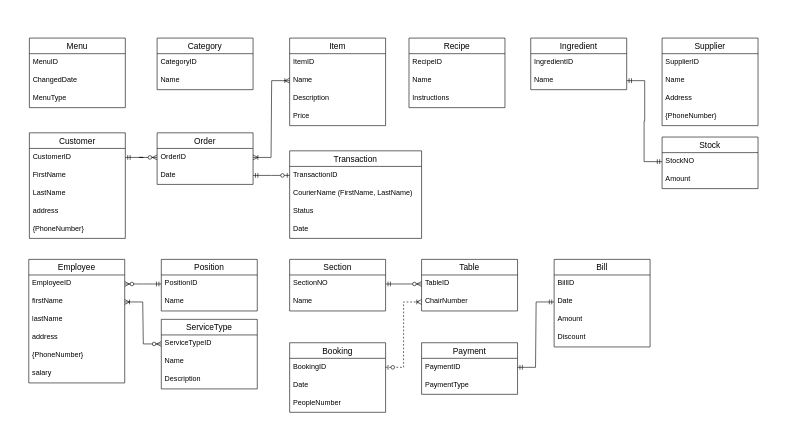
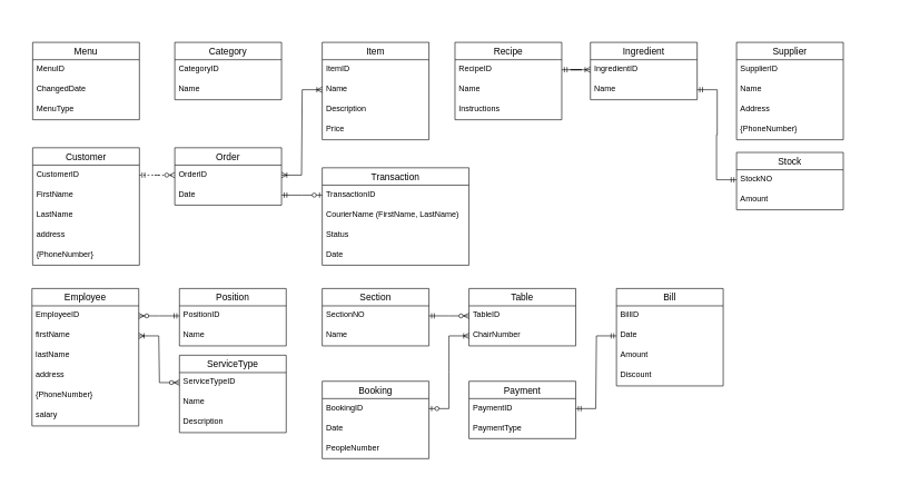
+ <mxCell id="75" value="" style="edgeStyle=entityRelationEdgeStyle;fontSize=12;html=1;endArrow=ERoneToMany;startArrow=ERmandOne;rounded=0;exitX=1;exitY=0.5;exitDx=0;exitDy=0;entryX=0;entryY=0.5;entryDx=0;entryDy=0;" parent="1" source="43" target="47" edge="1"><mxGeometry width="100" height="100" relative="1" as="geometry"><mxPoint x="792" y="319" as="sourcePoint" /><mxPoint x="892" y="219" as="targetPoint" /></mxGeometry></mxCell>
- <mxCell id="72" value="" style="edgeStyle=entityRelationEdgeStyle;fontSize=12;html=1;endArrow=ERzeroToMany;startArrow=ERmandOne;rounded=0;exitX=1;exitY=0.5;exitDx=0;exitDy=0;entryX=0;entryY=0.5;entryDx=0;entryDy=0;" parent="1" source="4" target="20" edge="1"><mxGeometry width="100" height="100" relative="1" as="geometry"><mxPoint x="328" y="547" as="sourcePoint" /><mxPoint x="428" y="447" as="targetPoint" /></mxGeometry></mxCell>
+ <mxCell id="72" value="" style="edgeStyle=entityRelationEdgeStyle;fontSize=12;html=1;endArrow=ERzeroToMany;startArrow=ERmandOne;rounded=0;exitX=1;exitY=0.5;exitDx=0;exitDy=0;entryX=0;entryY=0.5;entryDx=0;entryDy=0;dashed=1;" parent="1" source="4" target="20" edge="1"><mxGeometry width="100" height="100" relative="1" as="geometry"><mxPoint x="328" y="547" as="sourcePoint" /><mxPoint x="428" y="447" as="targetPoint" /></mxGeometry></mxCell>
- <mxCell id="80" value="" style="edgeStyle=entityRelationEdgeStyle;fontSize=12;html=1;endArrow=ERoneToMany;startArrow=ERzeroToOne;rounded=0;verticalAlign=middle;exitX=1;exitY=0.5;exitDx=0;exitDy=0;entryX=0;entryY=0.5;entryDx=0;entryDy=0;dashed=1;" parent="1" source="23" target="41" edge="1"><mxGeometry width="100" height="100" relative="1" as="geometry"><mxPoint x="624" y="596" as="sourcePoint" /><mxPoint x="841" y="596" as="targetPoint" /></mxGeometry></mxCell>
+ <mxCell id="80" value="" style="edgeStyle=entityRelationEdgeStyle;fontSize=12;html=1;endArrow=ERoneToMany;startArrow=ERzeroToOne;rounded=0;verticalAlign=middle;exitX=1;exitY=0.5;exitDx=0;exitDy=0;entryX=0;entryY=0.5;entryDx=0;entryDy=0;" parent="1" source="23" target="41" edge="1"><mxGeometry width="100" height="100" relative="1" as="geometry"><mxPoint x="624" y="596" as="sourcePoint" /><mxPoint x="841" y="596" as="targetPoint" /></mxGeometry></mxCell>
